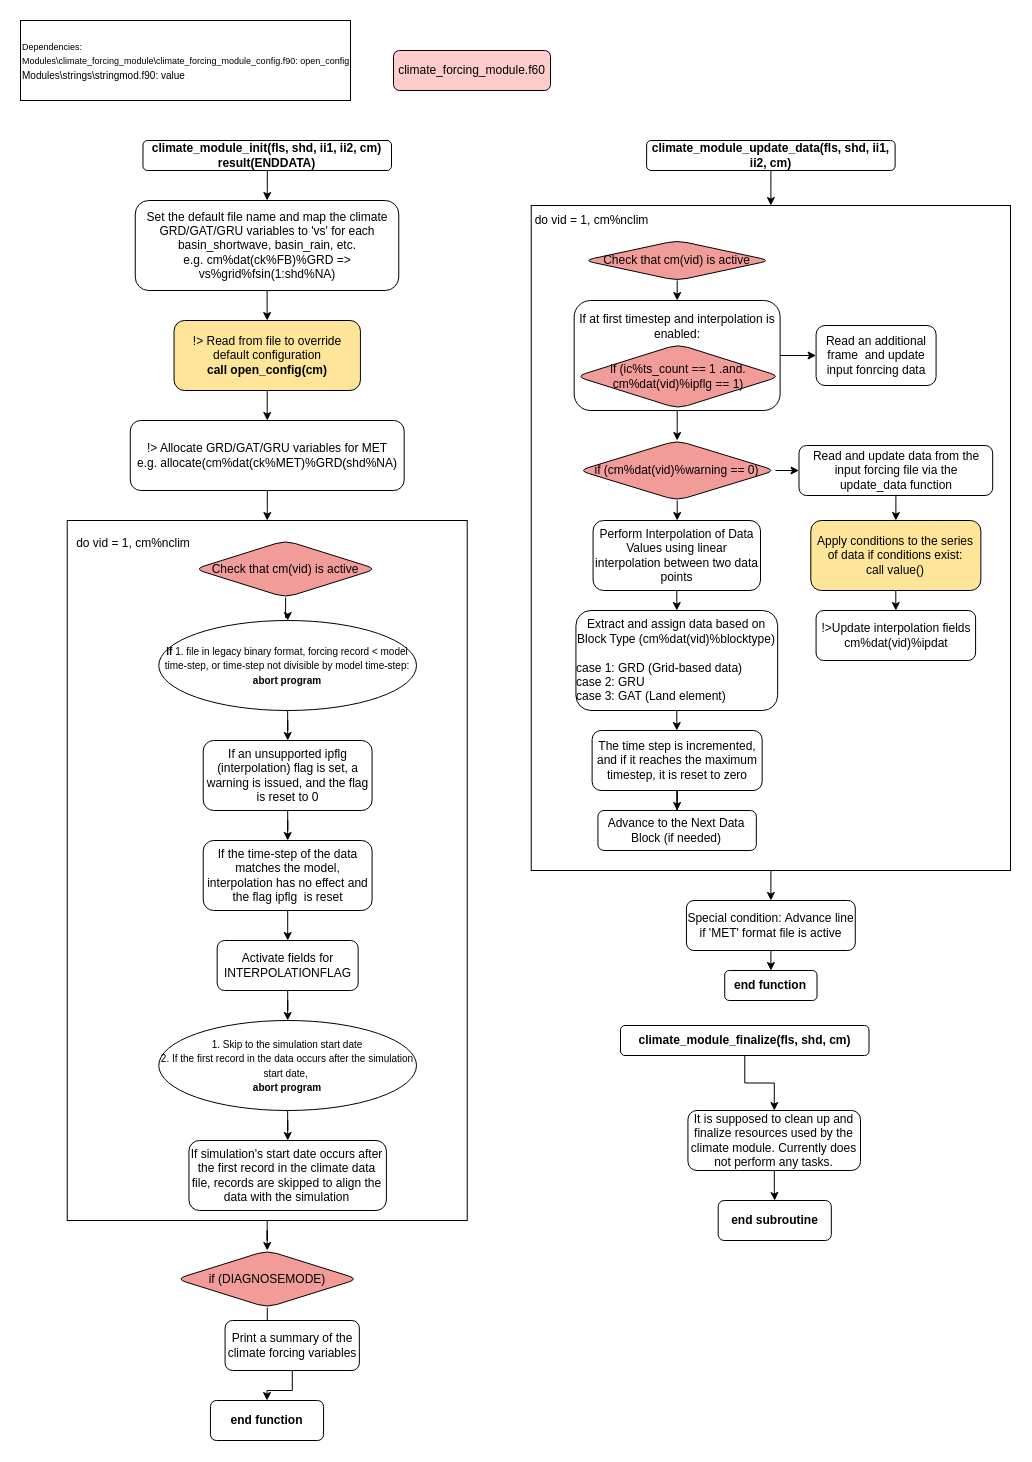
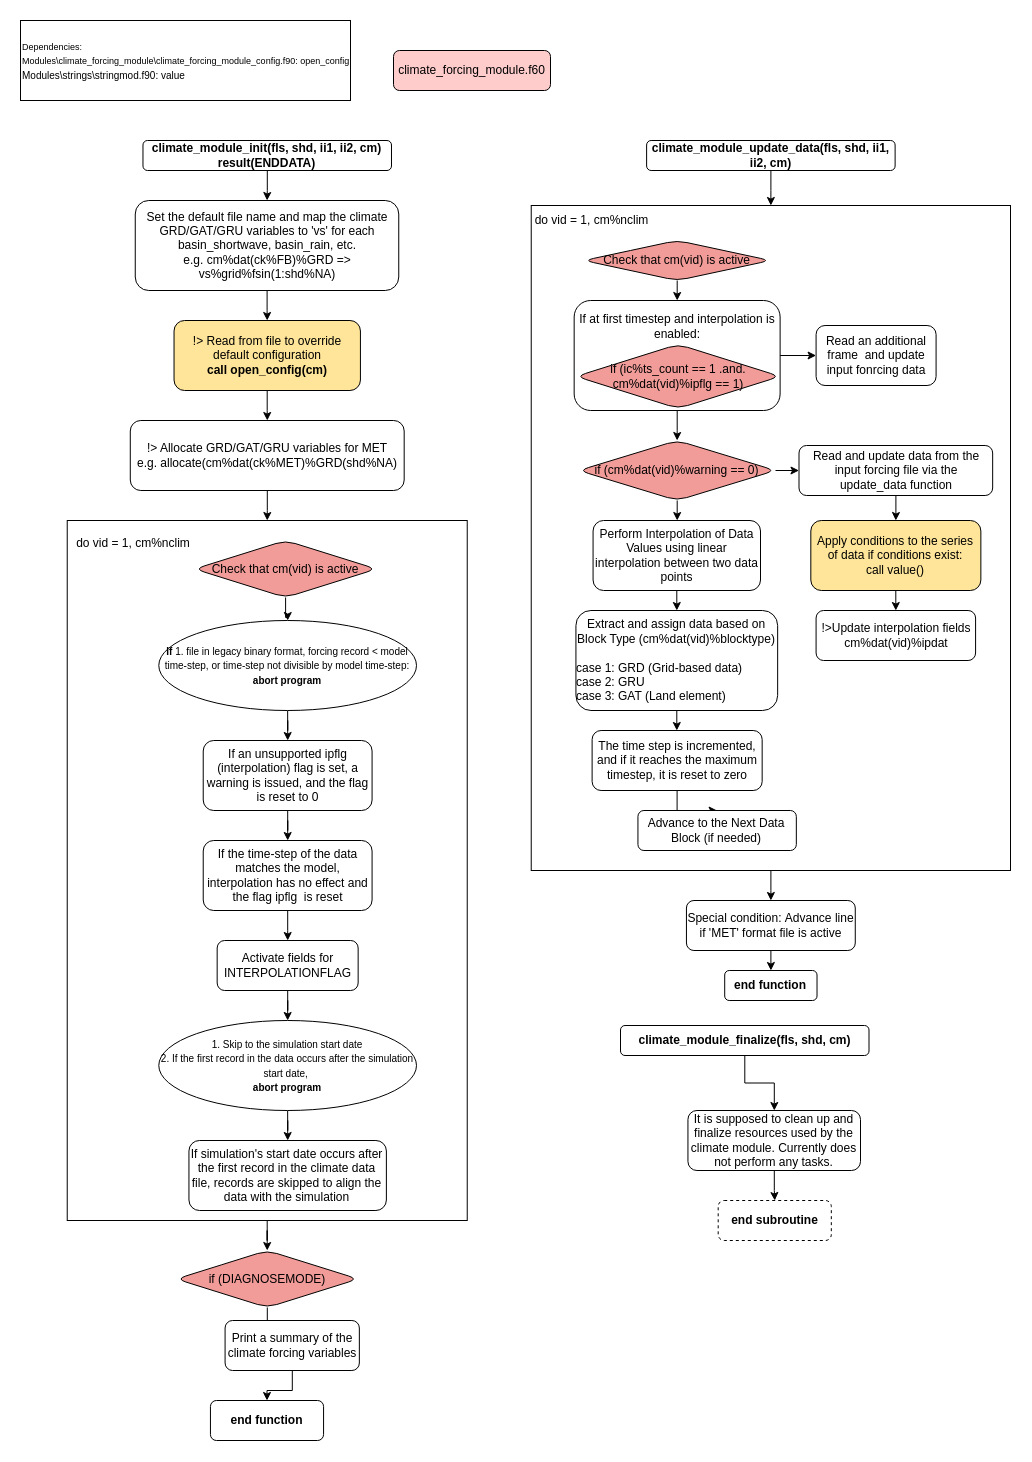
- <mxCell id="68" value="&lt;span style=&quot;font-weight: 400;&quot;&gt;Advance to the Next Data Block (if needed)&lt;/span&gt;" style="whiteSpace=wrap;html=1;fillColor=#FFFFFF;rounded=1;fontStyle=1;" parent="1" vertex="1"><mxGeometry x="597.45" y="810" width="158.38" height="40" as="geometry" /></mxCell>
+ <mxCell id="68" value="&lt;span style=&quot;font-weight: 400;&quot;&gt;Advance to the Next Data Block (if needed)&lt;/span&gt;" style="whiteSpace=wrap;html=1;fillColor=#FFFFFF;rounded=1;fontStyle=1;" parent="1" vertex="1"><mxGeometry x="637.45" y="810" width="158.38" height="40" as="geometry" /></mxCell>
- <mxCell id="41" value="end subroutine" style="whiteSpace=wrap;html=1;fillColor=#FFFFFF;rounded=1;fontStyle=1;" parent="1" vertex="1"><mxGeometry x="717.69" y="1200" width="113.13" height="40" as="geometry" /></mxCell>
+ <mxCell id="41" value="end subroutine" style="whiteSpace=wrap;html=1;fillColor=#FFFFFF;rounded=1;fontStyle=1;dashed=1;" parent="1" vertex="1"><mxGeometry x="717.69" y="1200" width="113.13" height="40" as="geometry" /></mxCell>
